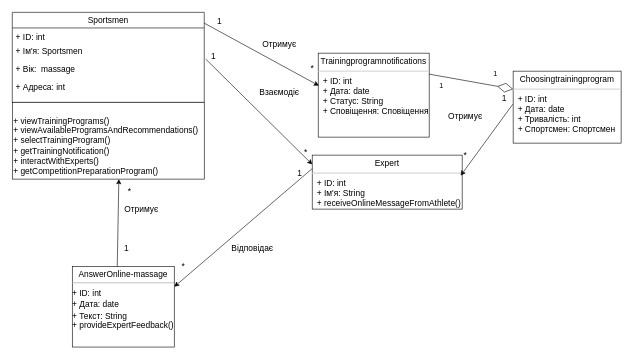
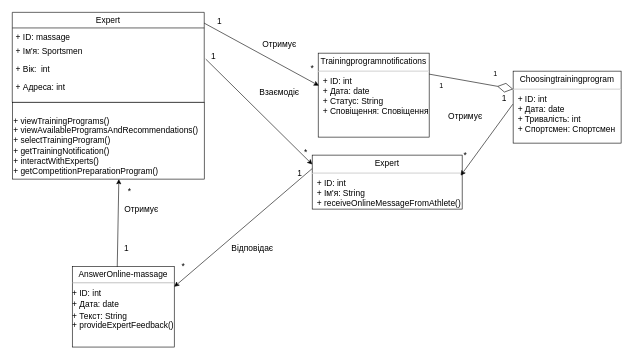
- <mxCell id="2" value="&lt;span style=&quot;font-size: 14px;&quot;&gt;Sportsmen&lt;/span&gt;" style="swimlane;fontStyle=0;childLayout=stackLayout;horizontal=1;startSize=26;fillColor=none;horizontalStack=0;resizeParent=1;resizeParentMax=0;resizeLast=0;collapsible=1;marginBottom=0;whiteSpace=wrap;html=1;" parent="1" vertex="1"><mxGeometry x="20" y="20" width="320" height="150" as="geometry"><mxRectangle x="80" y="80" width="100" height="30" as="alternateBounds" /></mxGeometry></mxCell>
+ <mxCell id="2" value="&lt;span style=&quot;font-size: 14px;&quot;&gt;Expert&lt;/span&gt;" style="swimlane;fontStyle=0;childLayout=stackLayout;horizontal=1;startSize=26;fillColor=none;horizontalStack=0;resizeParent=1;resizeParentMax=0;resizeLast=0;collapsible=1;marginBottom=0;whiteSpace=wrap;html=1;" parent="1" vertex="1"><mxGeometry x="20" y="20" width="320" height="150" as="geometry"><mxRectangle x="80" y="80" width="100" height="30" as="alternateBounds" /></mxGeometry></mxCell>
- <mxCell id="3" value="&lt;font style=&quot;font-size: 14px;&quot;&gt;+ ID: int&lt;/font&gt;" style="text;strokeColor=none;fillColor=none;align=left;verticalAlign=top;spacingLeft=4;spacingRight=4;overflow=hidden;rotatable=0;points=[[0,0.5],[1,0.5]];portConstraint=eastwest;whiteSpace=wrap;html=1;" vertex="1" parent="2"><mxGeometry y="26" width="320" height="24" as="geometry" /></mxCell>
+ <mxCell id="3" value="&lt;font style=&quot;font-size: 14px;&quot;&gt;+ ID: massage&lt;/font&gt;" style="text;strokeColor=none;fillColor=none;align=left;verticalAlign=top;spacingLeft=4;spacingRight=4;overflow=hidden;rotatable=0;points=[[0,0.5],[1,0.5]];portConstraint=eastwest;whiteSpace=wrap;html=1;" vertex="1" parent="2"><mxGeometry y="26" width="320" height="24" as="geometry" /></mxCell>
- <mxCell id="5" value="&lt;font style=&quot;font-size: 14px;&quot;&gt;+ Вік:&amp;nbsp; massage&lt;/font&gt;" style="text;strokeColor=none;fillColor=none;align=left;verticalAlign=top;spacingLeft=4;spacingRight=4;overflow=hidden;rotatable=0;points=[[0,0.5],[1,0.5]];portConstraint=eastwest;whiteSpace=wrap;html=1;" parent="2" vertex="1"><mxGeometry y="80" width="320" height="30" as="geometry" /></mxCell>
+ <mxCell id="5" value="&lt;font style=&quot;font-size: 14px;&quot;&gt;+ Вік:&amp;nbsp; int&lt;/font&gt;" style="text;strokeColor=none;fillColor=none;align=left;verticalAlign=top;spacingLeft=4;spacingRight=4;overflow=hidden;rotatable=0;points=[[0,0.5],[1,0.5]];portConstraint=eastwest;whiteSpace=wrap;html=1;" parent="2" vertex="1"><mxGeometry y="80" width="320" height="30" as="geometry" /></mxCell>
